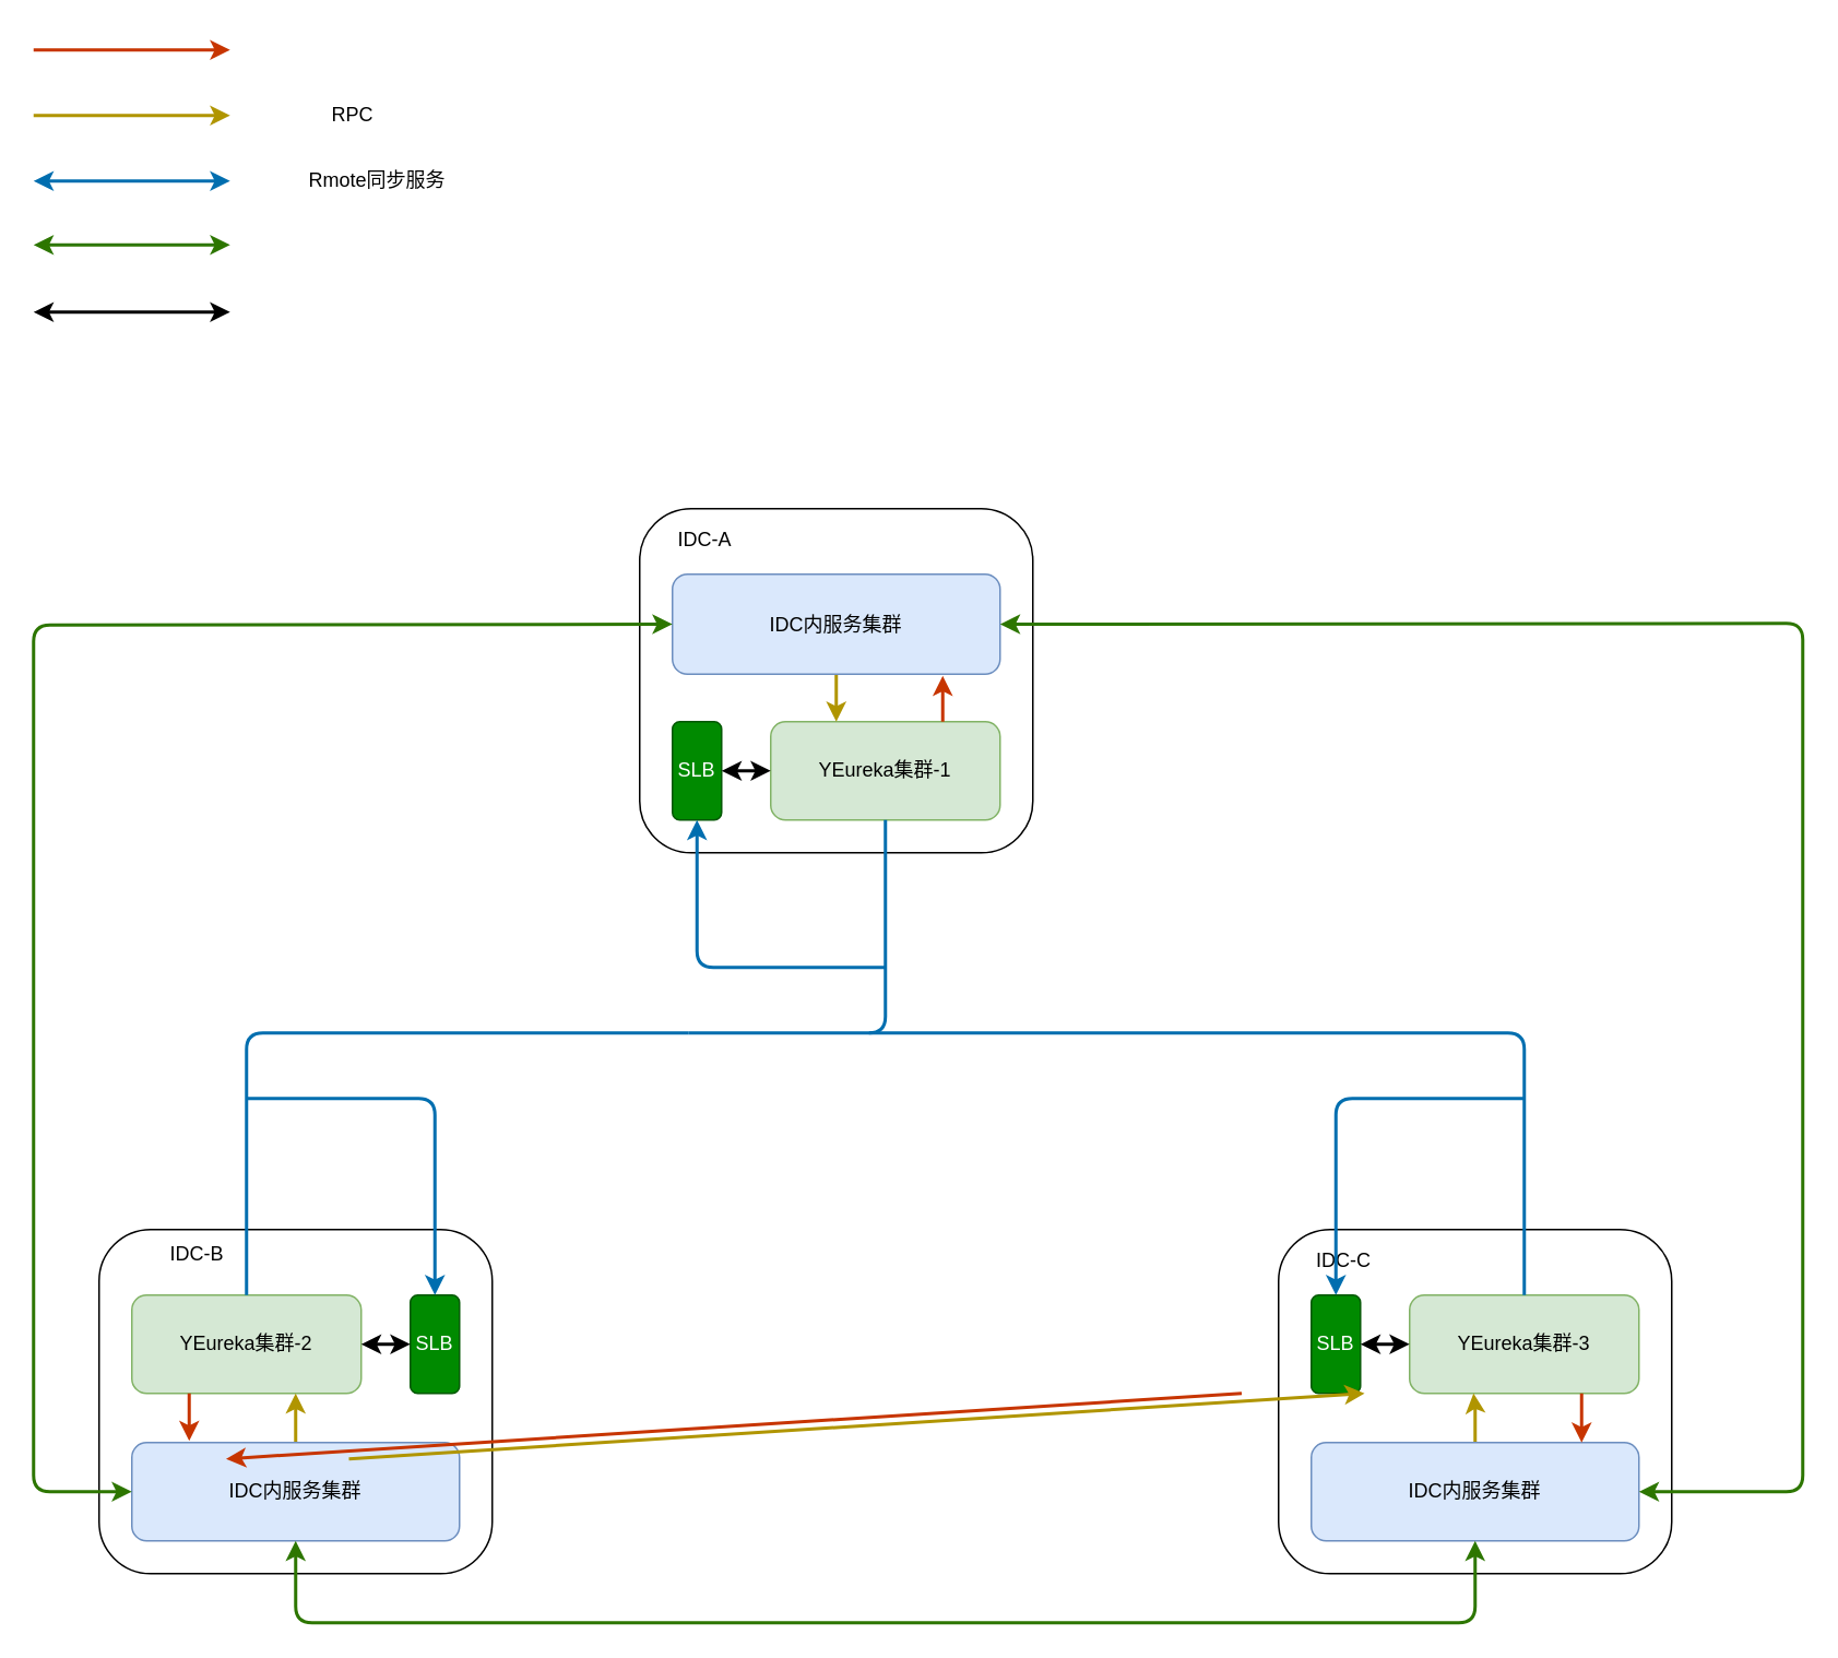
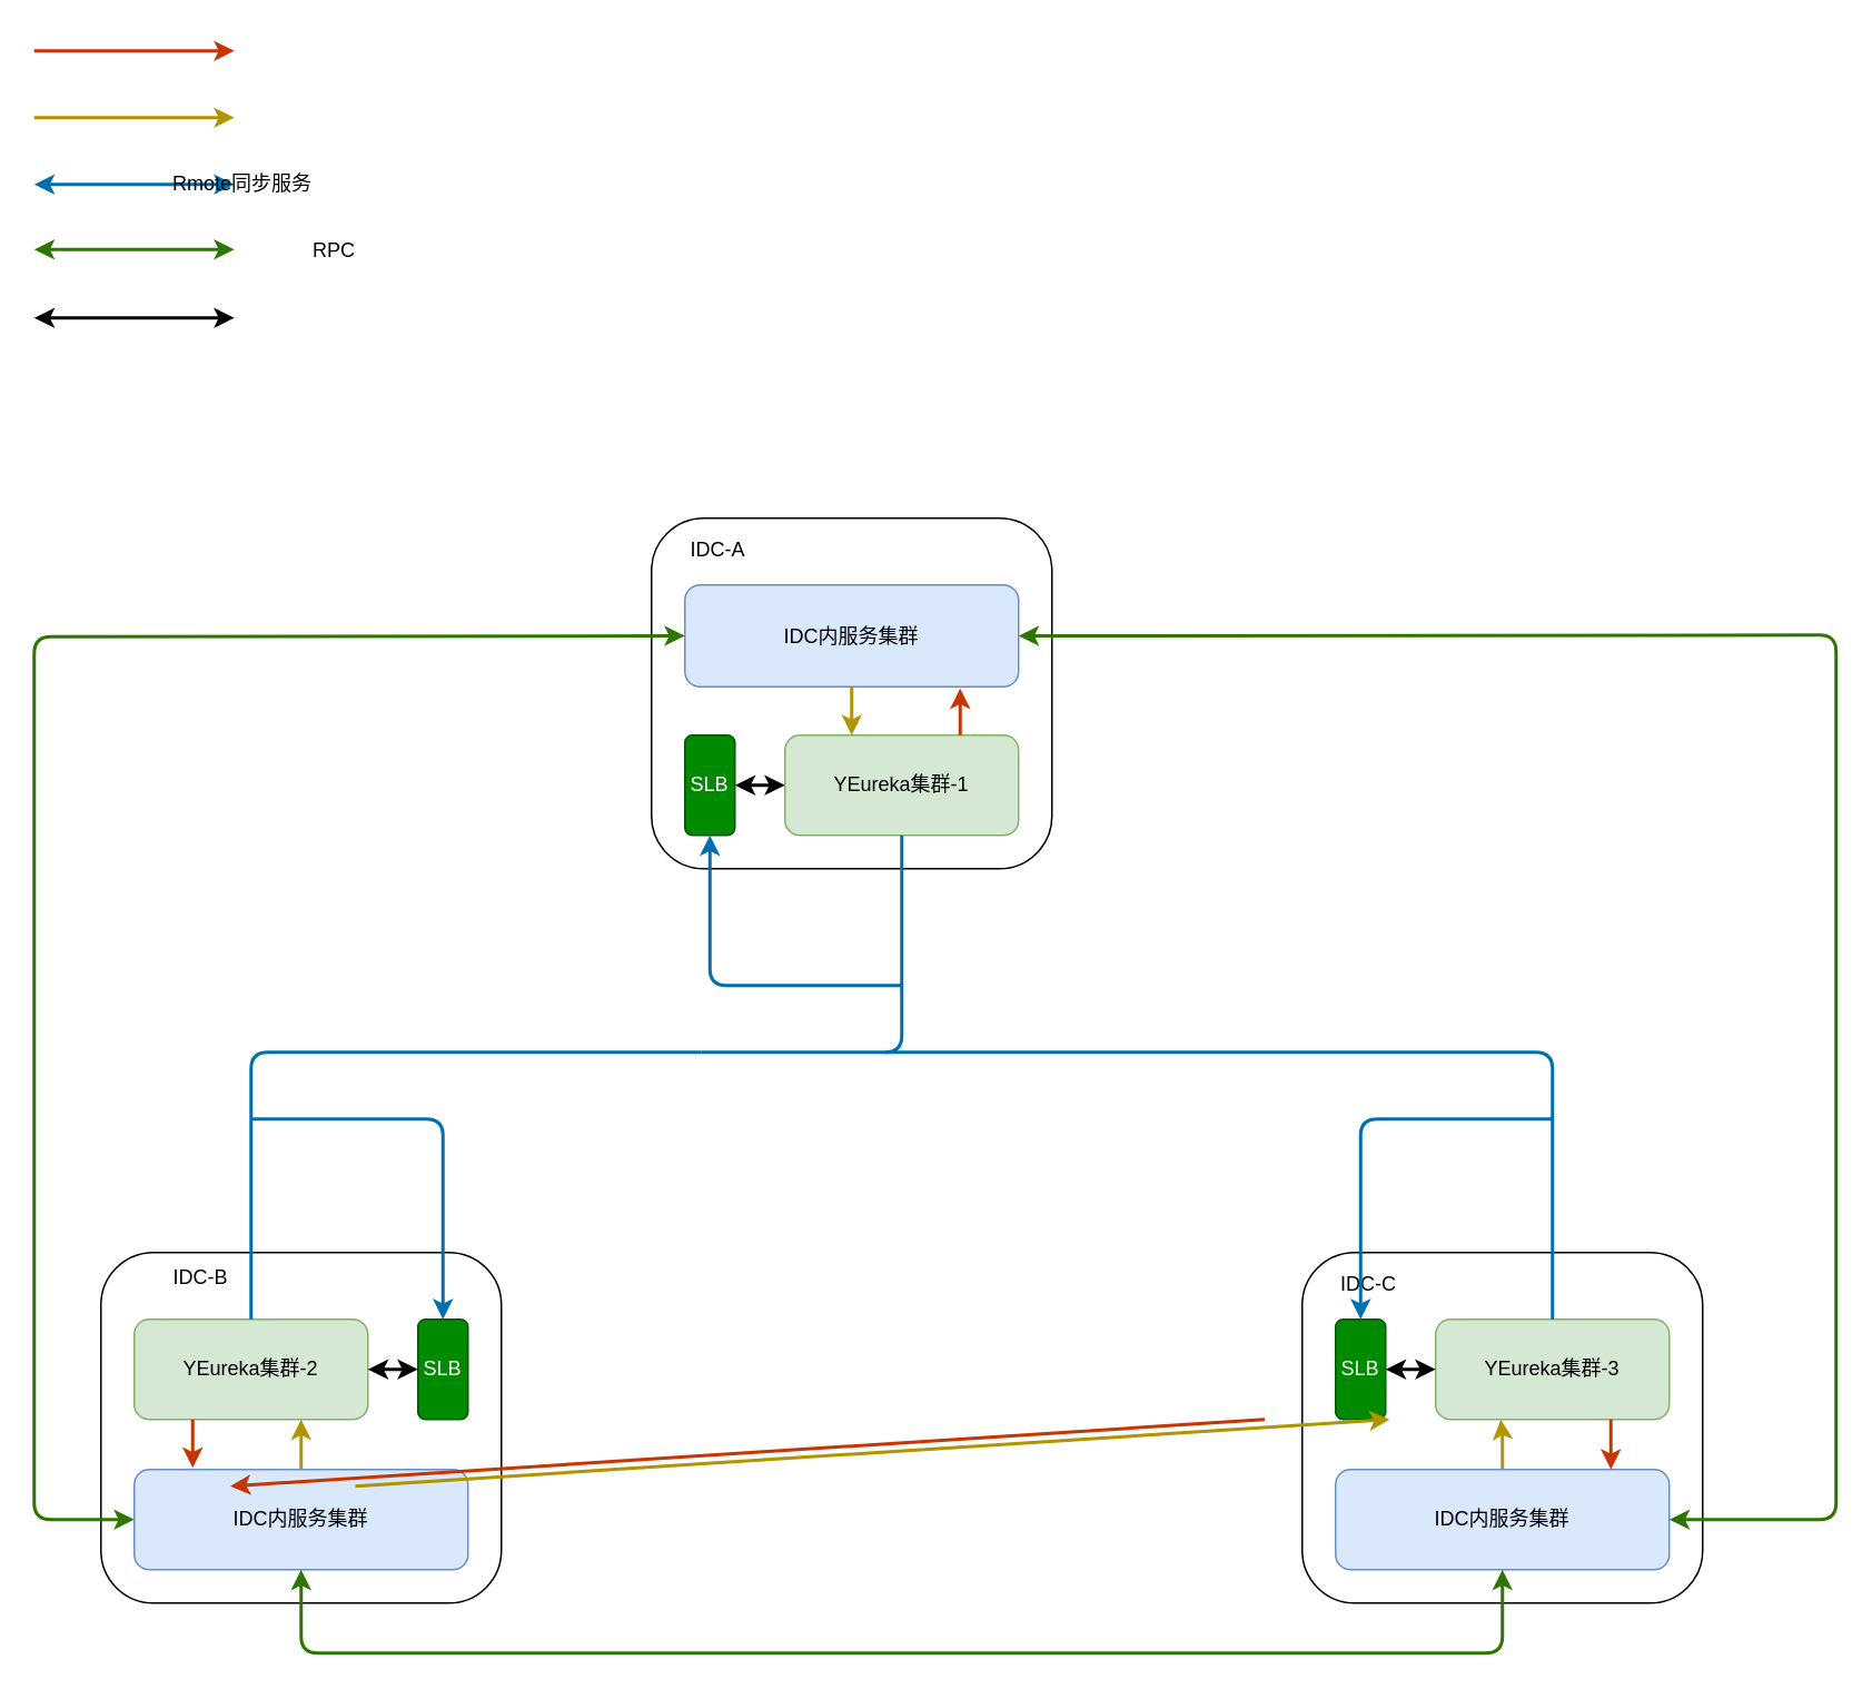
- <mxCell id="41" value="RPC" style="text;html=1;strokeColor=none;fillColor=none;align=center;verticalAlign=middle;whiteSpace=wrap;rounded=0;" vertex="1" parent="35"><mxGeometry x="175" y="40" width="40" height="20" as="geometry" /></mxCell>
+ <mxCell id="41" value="RPC" style="text;html=1;strokeColor=none;fillColor=none;align=center;verticalAlign=middle;whiteSpace=wrap;rounded=0;" vertex="1" parent="35"><mxGeometry x="160" y="120" width="40" height="20" as="geometry" /></mxCell>
- <mxCell id="40" value="Rmote同步服务" style="text;html=1;strokeColor=none;fillColor=none;align=center;verticalAlign=middle;whiteSpace=wrap;rounded=0;" vertex="1" parent="35"><mxGeometry x="160" y="80" width="100" height="20" as="geometry" /></mxCell>
+ <mxCell id="40" value="Rmote同步服务" style="text;html=1;strokeColor=none;fillColor=none;align=center;verticalAlign=middle;whiteSpace=wrap;rounded=0;" vertex="1" parent="35"><mxGeometry x="75" y="80" width="100" height="20" as="geometry" /></mxCell>
